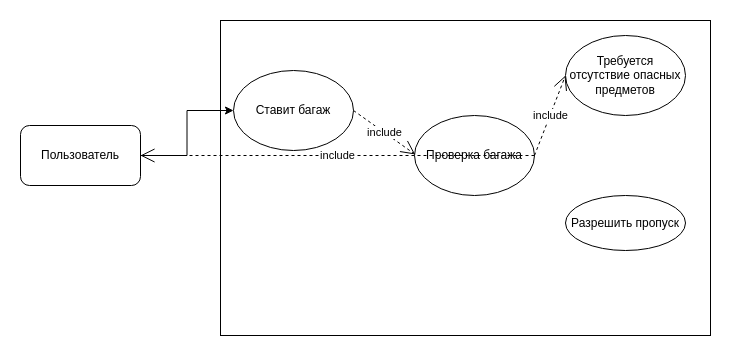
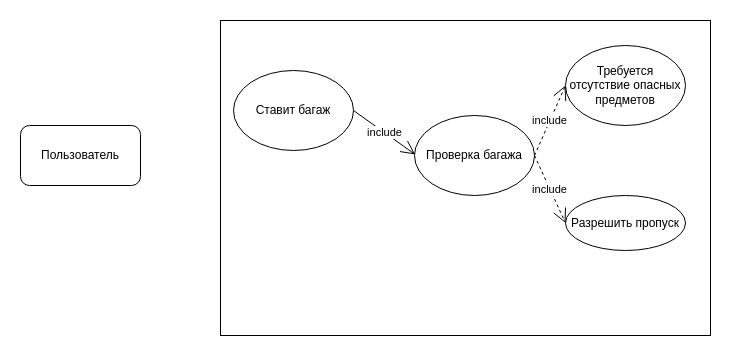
- <mxCell id="6" value="Требуется отсутствие опасных предметов" style="ellipse;whiteSpace=wrap;html=1;" vertex="1" parent="1"><mxGeometry x="565" y="35" width="120" height="80" as="geometry" /></mxCell>
+ <mxCell id="6" value="Требуется отсутствие опасных предметов" style="ellipse;whiteSpace=wrap;html=1;" vertex="1" parent="1"><mxGeometry x="565" y="45" width="120" height="80" as="geometry" /></mxCell>
- <mxCell id="8" style="edgeStyle=orthogonalEdgeStyle;rounded=0;orthogonalLoop=1;jettySize=auto;html=1;" edge="1" parent="1" source="2" target="4"><mxGeometry relative="1" as="geometry" /></mxCell>
- <mxCell id="9" value="include" style="endArrow=open;endSize=12;dashed=1;html=1;rounded=0;exitX=1;exitY=0.5;exitDx=0;exitDy=0;entryX=0.006;entryY=0.487;entryDx=0;entryDy=0;entryPerimeter=0;" edge="1" parent="1" source="4" target="5"><mxGeometry width="160" relative="1" as="geometry"><mxPoint x="280" y="285" as="sourcePoint" /><mxPoint x="410" y="155" as="targetPoint" /></mxGeometry></mxCell>
+ <mxCell id="9" value="include" style="endArrow=open;endSize=12;dashed=0;html=1;rounded=0;exitX=1;exitY=0.5;exitDx=0;exitDy=0;entryX=0.006;entryY=0.487;entryDx=0;entryDy=0;entryPerimeter=0;" edge="1" parent="1" source="4" target="5"><mxGeometry width="160" relative="1" as="geometry"><mxPoint x="280" y="285" as="sourcePoint" /><mxPoint x="410" y="155" as="targetPoint" /></mxGeometry></mxCell>
- <mxCell id="11" value="include" style="endArrow=open;endSize=12;dashed=1;html=1;rounded=0;exitX=1;exitY=0.5;exitDx=0;exitDy=0;" edge="1" parent="1" source="5" target="2"><mxGeometry width="160" relative="1" as="geometry"><mxPoint x="440" y="135" as="sourcePoint" /><mxPoint x="600" y="135" as="targetPoint" /></mxGeometry></mxCell>
+ <mxCell id="11" value="include" style="endArrow=open;endSize=12;dashed=1;html=1;rounded=0;exitX=1;exitY=0.5;exitDx=0;exitDy=0;entryX=0;entryY=0.5;entryDx=0;entryDy=0;" edge="1" parent="1" source="5" target="7"><mxGeometry width="160" relative="1" as="geometry"><mxPoint x="440" y="135" as="sourcePoint" /><mxPoint x="600" y="135" as="targetPoint" /></mxGeometry></mxCell>
